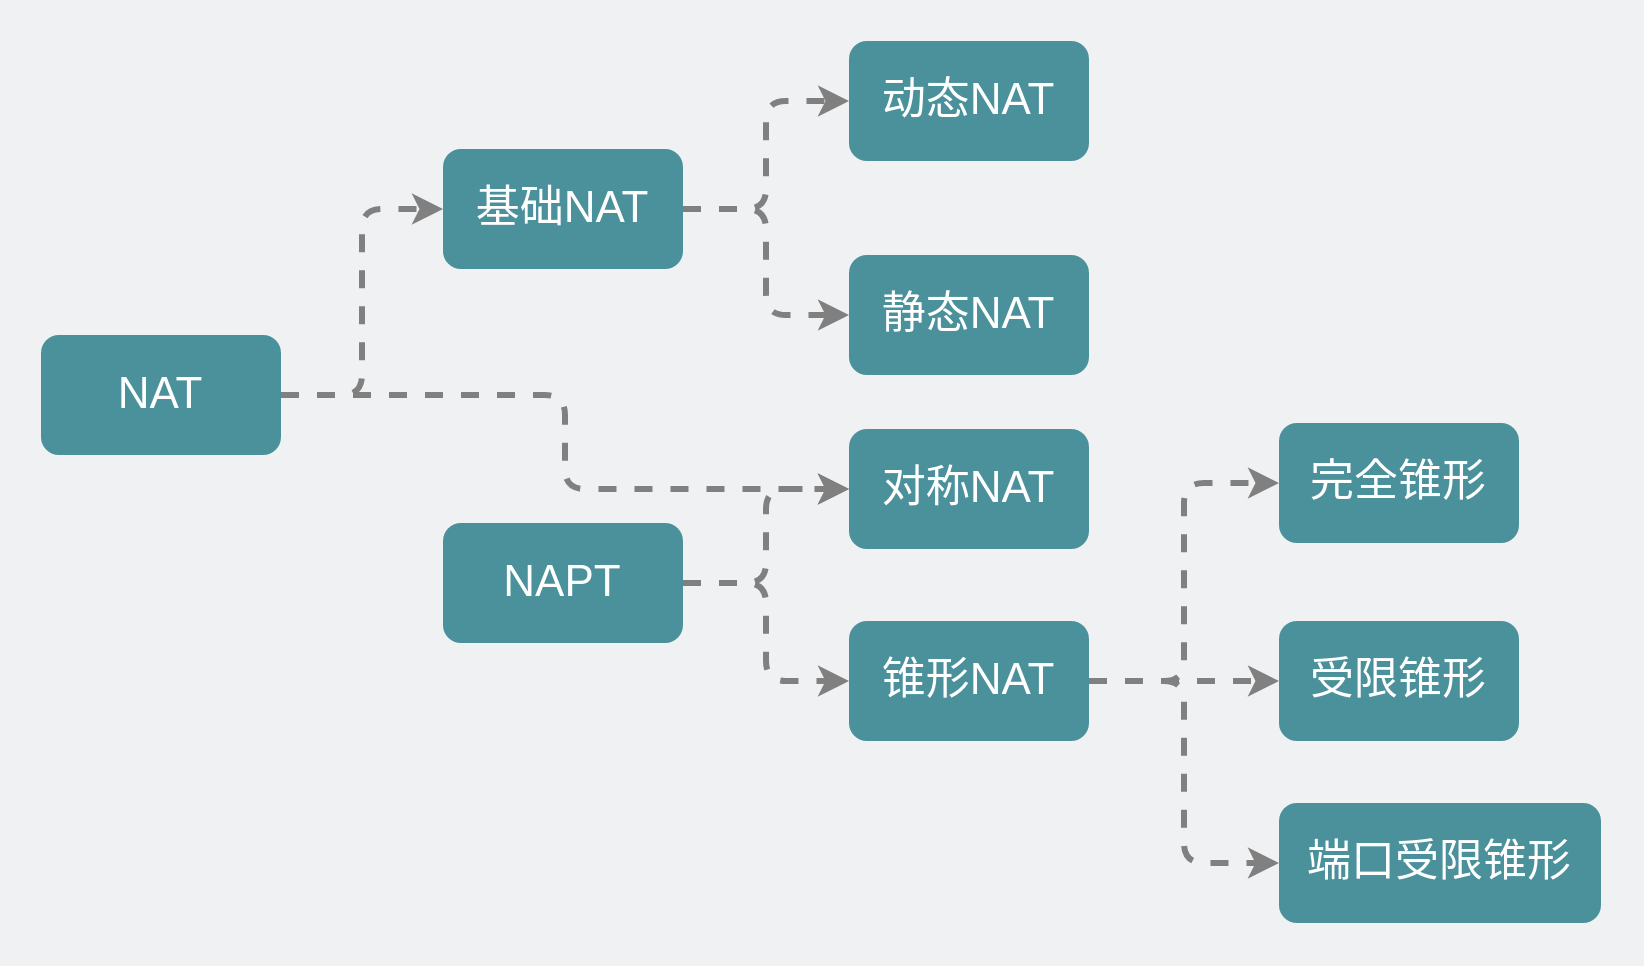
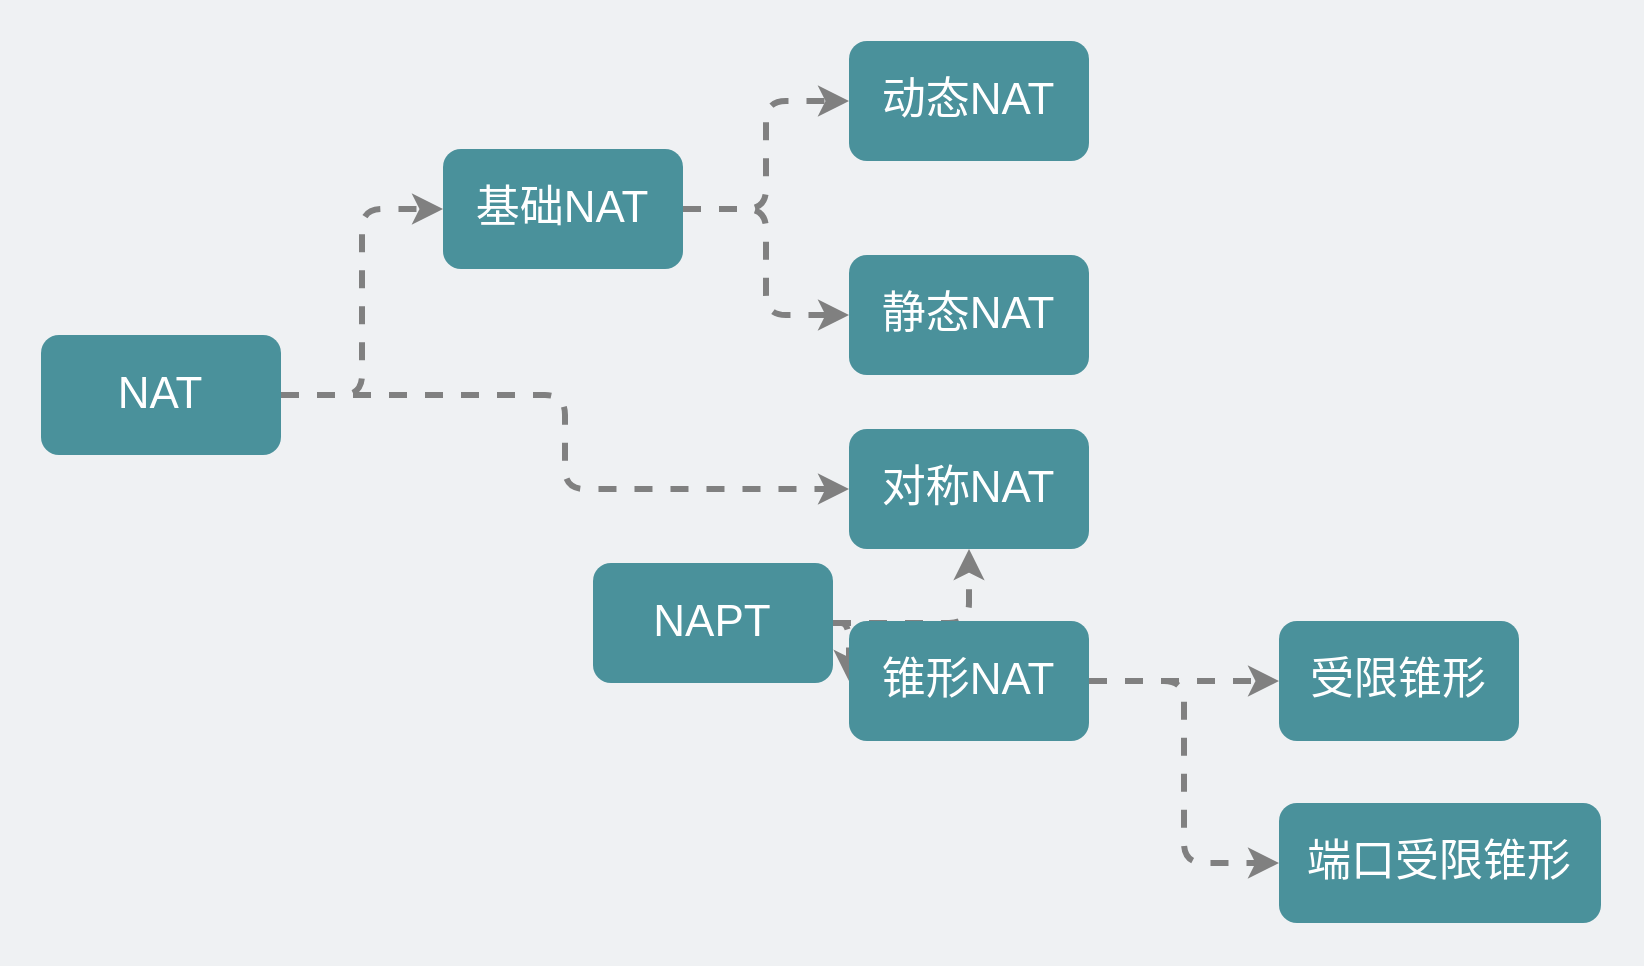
- <mxCell id="13" style="edgeStyle=orthogonalEdgeStyle;rounded=1;orthogonalLoop=1;jettySize=auto;html=1;exitX=1;exitY=0.5;exitDx=0;exitDy=0;entryX=0;entryY=0.5;entryDx=0;entryDy=0;fontSize=22;fontColor=#FFFFFF;dashed=1;strokeWidth=3;strokeColor=#808080;" edge="1" parent="1" source="16" target="18"><mxGeometry relative="1" as="geometry" /></mxCell>
- <mxCell id="18" value="&lt;font color=&quot;#ffffff&quot; style=&quot;font-size: 22px;&quot;&gt;完全锥形&lt;/font&gt;" style="rounded=1;whiteSpace=wrap;html=1;strokeColor=none;fillColor=#4A919B;" vertex="1" parent="1"><mxGeometry x="639" y="211" width="120" height="60" as="geometry" /></mxCell>
- <mxCell id="10" value="&lt;font color=&quot;#ffffff&quot; style=&quot;font-size: 22px;&quot;&gt;NAPT&lt;/font&gt;" style="rounded=1;whiteSpace=wrap;html=1;strokeColor=none;fillColor=#4A919B;" vertex="1" parent="1"><mxGeometry x="221" y="261" width="120" height="60" as="geometry" /></mxCell>
+ <mxCell id="10" value="&lt;font color=&quot;#ffffff&quot; style=&quot;font-size: 22px;&quot;&gt;NAPT&lt;/font&gt;" style="rounded=1;whiteSpace=wrap;html=1;strokeColor=none;fillColor=#4A919B;" vertex="1" parent="1"><mxGeometry x="296" y="281" width="120" height="60" as="geometry" /></mxCell>
